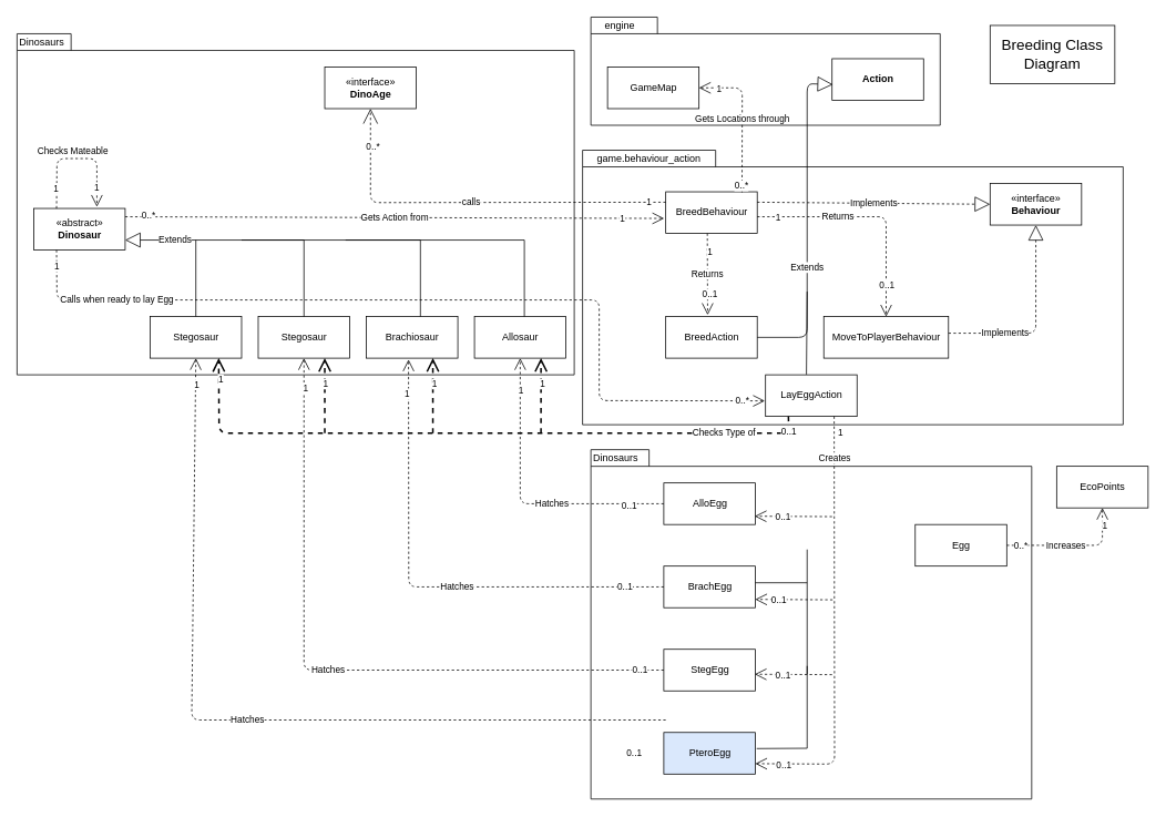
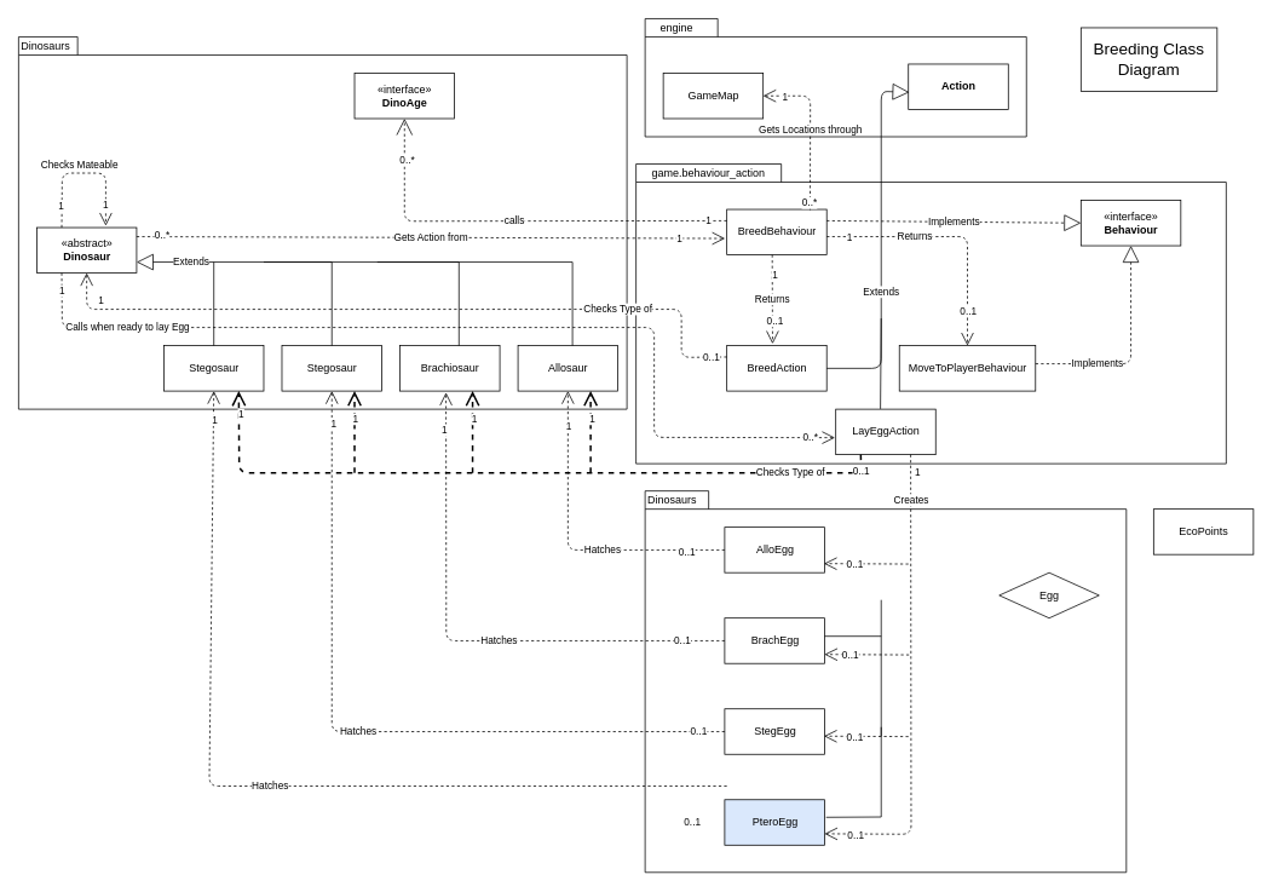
+ <mxCell id="27" value="Checks Type of" style="endArrow=open;endSize=12;dashed=1;html=1;exitX=0;exitY=0.25;exitDx=0;exitDy=0;entryX=0.5;entryY=1;entryDx=0;entryDy=0;" parent="1" source="22" target="8" edge="1"><mxGeometry x="-0.566" width="160" relative="1" as="geometry"><mxPoint x="680" y="470" as="sourcePoint" /><mxPoint x="840" y="470" as="targetPoint" /><Array as="points"><mxPoint x="750" y="393" /><mxPoint x="750" y="340" /><mxPoint x="95" y="340" /></Array><mxPoint as="offset" /></mxGeometry></mxCell>
+ <mxCell id="28" value="0..1" style="edgeLabel;html=1;align=center;verticalAlign=middle;resizable=0;points=[];" parent="27" vertex="1" connectable="0"><mxGeometry x="-0.954" relative="1" as="geometry"><mxPoint as="offset" /></mxGeometry></mxCell>
+ <mxCell id="29" value="1" style="edgeLabel;html=1;align=center;verticalAlign=middle;resizable=0;points=[];" parent="27" vertex="1" connectable="0"><mxGeometry x="0.8" y="3" relative="1" as="geometry"><mxPoint x="-25" y="-13" as="offset" /></mxGeometry></mxCell>
- <mxCell id="30" value="Egg" style="html=1;" parent="1" vertex="1"><mxGeometry x="1100" y="630" width="110" height="50" as="geometry" /></mxCell>
+ <mxCell id="30" value="Egg" style="rhombus;html=1;" parent="1" vertex="1"><mxGeometry x="1100" y="630" width="110" height="50" as="geometry" /></mxCell>
- <mxCell id="46" value="Increases" style="endArrow=open;endSize=12;dashed=1;html=1;entryX=0.5;entryY=1;entryDx=0;entryDy=0;exitX=1;exitY=0.5;exitDx=0;exitDy=0;" parent="1" source="30" target="45" edge="1"><mxGeometry x="-0.111" width="160" relative="1" as="geometry"><mxPoint x="1260" y="700" as="sourcePoint" /><mxPoint x="1280" y="660" as="targetPoint" /><Array as="points"><mxPoint x="1325" y="655" /></Array><mxPoint as="offset" /></mxGeometry></mxCell>
- <mxCell id="47" value="0..*" style="edgeLabel;html=1;align=center;verticalAlign=middle;resizable=0;points=[];" parent="46" vertex="1" connectable="0"><mxGeometry x="-0.805" relative="1" as="geometry"><mxPoint as="offset" /></mxGeometry></mxCell>
- <mxCell id="48" value="1" style="edgeLabel;html=1;align=center;verticalAlign=middle;resizable=0;points=[];" parent="46" vertex="1" connectable="0"><mxGeometry x="0.75" y="-2" relative="1" as="geometry"><mxPoint as="offset" /></mxGeometry></mxCell>
